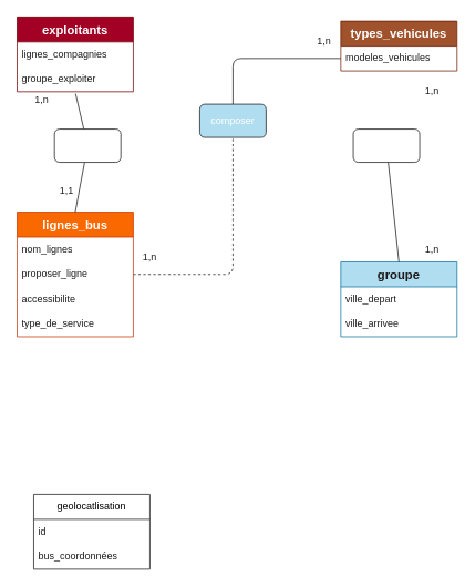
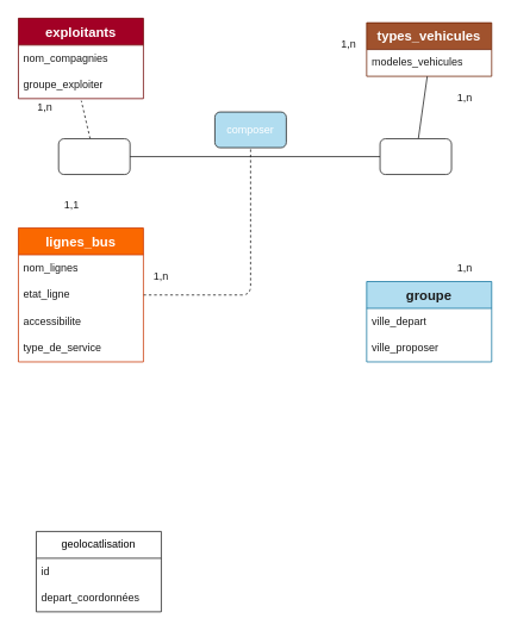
- <mxCell id="3" value="lignes_compagnies" style="text;strokeColor=none;fillColor=none;align=left;verticalAlign=middle;spacingLeft=4;spacingRight=4;overflow=hidden;points=[[0,0.5],[1,0.5]];portConstraint=eastwest;rotatable=0;whiteSpace=wrap;html=1;fontColor=#1C1C1C;" vertex="1" parent="2"><mxGeometry y="30" width="140" height="30" as="geometry" /></mxCell>
+ <mxCell id="3" value="nom_compagnies" style="text;strokeColor=none;fillColor=none;align=left;verticalAlign=middle;spacingLeft=4;spacingRight=4;overflow=hidden;points=[[0,0.5],[1,0.5]];portConstraint=eastwest;rotatable=0;whiteSpace=wrap;html=1;fontColor=#1C1C1C;" vertex="1" parent="2"><mxGeometry y="30" width="140" height="30" as="geometry" /></mxCell>
- <mxCell id="24" style="edgeStyle=none;html=1;strokeColor=#1C1C1C;fontColor=#1C1C1C;endArrow=none;endFill=0;entryX=0;entryY=0.5;entryDx=0;entryDy=0;" edge="1" parent="1" source="25" target="12"><mxGeometry relative="1" as="geometry"><mxPoint x="380" y="145" as="targetPoint" /><Array as="points"><mxPoint x="280" y="70" /></Array></mxGeometry></mxCell>
+ <mxCell id="28" style="edgeStyle=none;html=1;strokeColor=#1C1C1C;fontColor=#1C1C1C;endArrow=none;endFill=0;" edge="1" parent="1" source="30" target="12"><mxGeometry relative="1" as="geometry" /></mxCell>
- <mxCell id="19" style="edgeStyle=none;html=1;fontColor=#1C1C1C;endArrow=none;endFill=0;strokeColor=#1C1C1C;entryX=0.503;entryY=1.078;entryDx=0;entryDy=0;entryPerimeter=0;" edge="1" parent="1" source="21" target="4"><mxGeometry relative="1" as="geometry"><mxPoint x="90" y="115" as="targetPoint" /></mxGeometry></mxCell>
+ <mxCell id="19" style="edgeStyle=none;html=1;fontColor=#1C1C1C;endArrow=none;endFill=0;strokeColor=#1C1C1C;entryX=0.503;entryY=1.078;entryDx=0;entryDy=0;entryPerimeter=0;dashed=1;" edge="1" parent="1" source="21" target="4"><mxGeometry relative="1" as="geometry"><mxPoint x="90" y="115" as="targetPoint" /></mxGeometry></mxCell>
- <mxCell id="20" style="edgeStyle=none;html=1;entryX=0.5;entryY=0;entryDx=0;entryDy=0;strokeColor=#1C1C1C;fontColor=#1C1C1C;endArrow=none;endFill=0;" edge="1" parent="1" source="21" target="6"><mxGeometry relative="1" as="geometry" /></mxCell>
- <mxCell id="29" style="edgeStyle=none;html=1;entryX=0.5;entryY=0;entryDx=0;entryDy=0;strokeColor=#1C1C1C;fontColor=#1C1C1C;endArrow=none;endFill=0;" edge="1" parent="1" source="30" target="13"><mxGeometry relative="1" as="geometry" /></mxCell>
+ <mxCell id="29" style="edgeStyle=none;html=1;strokeColor=#1C1C1C;fontColor=#1C1C1C;endArrow=none;endFill=0;" edge="1" parent="1" source="30" target="21"><mxGeometry relative="1" as="geometry" /></mxCell>
- <mxCell id="8" value="proposer_ligne" style="text;strokeColor=none;fillColor=none;align=left;verticalAlign=middle;spacingLeft=4;spacingRight=4;overflow=hidden;points=[[0,0.5],[1,0.5]];portConstraint=eastwest;rotatable=0;whiteSpace=wrap;html=1;fontColor=#1C1C1C;" vertex="1" parent="6"><mxGeometry y="60" width="140" height="30" as="geometry" /></mxCell>
+ <mxCell id="8" value="etat_ligne" style="text;strokeColor=none;fillColor=none;align=left;verticalAlign=middle;spacingLeft=4;spacingRight=4;overflow=hidden;points=[[0,0.5],[1,0.5]];portConstraint=eastwest;rotatable=0;whiteSpace=wrap;html=1;fontColor=#1C1C1C;" vertex="1" parent="6"><mxGeometry y="60" width="140" height="30" as="geometry" /></mxCell>
- <mxCell id="15" value="ville_arrivee" style="text;strokeColor=none;fillColor=none;align=left;verticalAlign=middle;spacingLeft=4;spacingRight=4;overflow=hidden;points=[[0,0.5],[1,0.5]];portConstraint=eastwest;rotatable=0;whiteSpace=wrap;html=1;fontColor=#1C1C1C;" vertex="1" parent="13"><mxGeometry y="60" width="140" height="30" as="geometry" /></mxCell>
+ <mxCell id="15" value="ville_proposer" style="text;strokeColor=none;fillColor=none;align=left;verticalAlign=middle;spacingLeft=4;spacingRight=4;overflow=hidden;points=[[0,0.5],[1,0.5]];portConstraint=eastwest;rotatable=0;whiteSpace=wrap;html=1;fontColor=#1C1C1C;" vertex="1" parent="13"><mxGeometry y="60" width="140" height="30" as="geometry" /></mxCell>
- <mxCell id="18" value="bus_coordonnées" style="text;strokeColor=none;fillColor=none;align=left;verticalAlign=middle;spacingLeft=4;spacingRight=4;overflow=hidden;points=[[0,0.5],[1,0.5]];portConstraint=eastwest;rotatable=0;whiteSpace=wrap;html=1;fontColor=#1C1C1C;" vertex="1" parent="16"><mxGeometry y="60" width="140" height="30" as="geometry" /></mxCell>
+ <mxCell id="18" value="depart_coordonnées" style="text;strokeColor=none;fillColor=none;align=left;verticalAlign=middle;spacingLeft=4;spacingRight=4;overflow=hidden;points=[[0,0.5],[1,0.5]];portConstraint=eastwest;rotatable=0;whiteSpace=wrap;html=1;fontColor=#1C1C1C;" vertex="1" parent="16"><mxGeometry y="60" width="140" height="30" as="geometry" /></mxCell>
